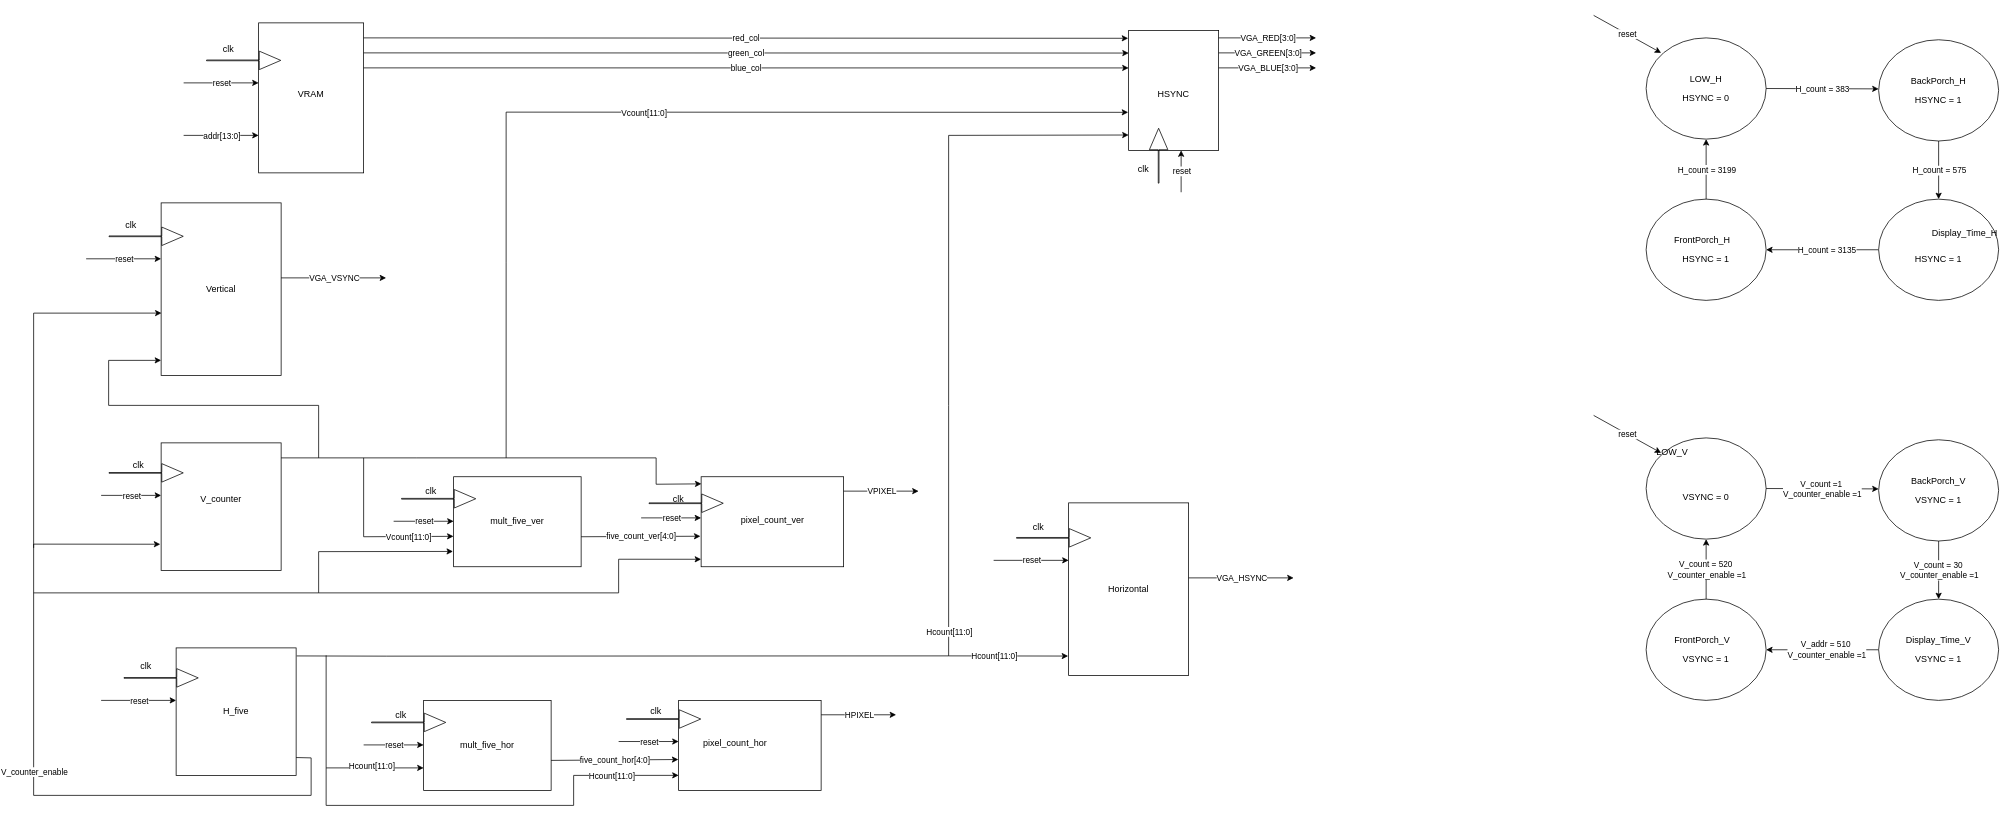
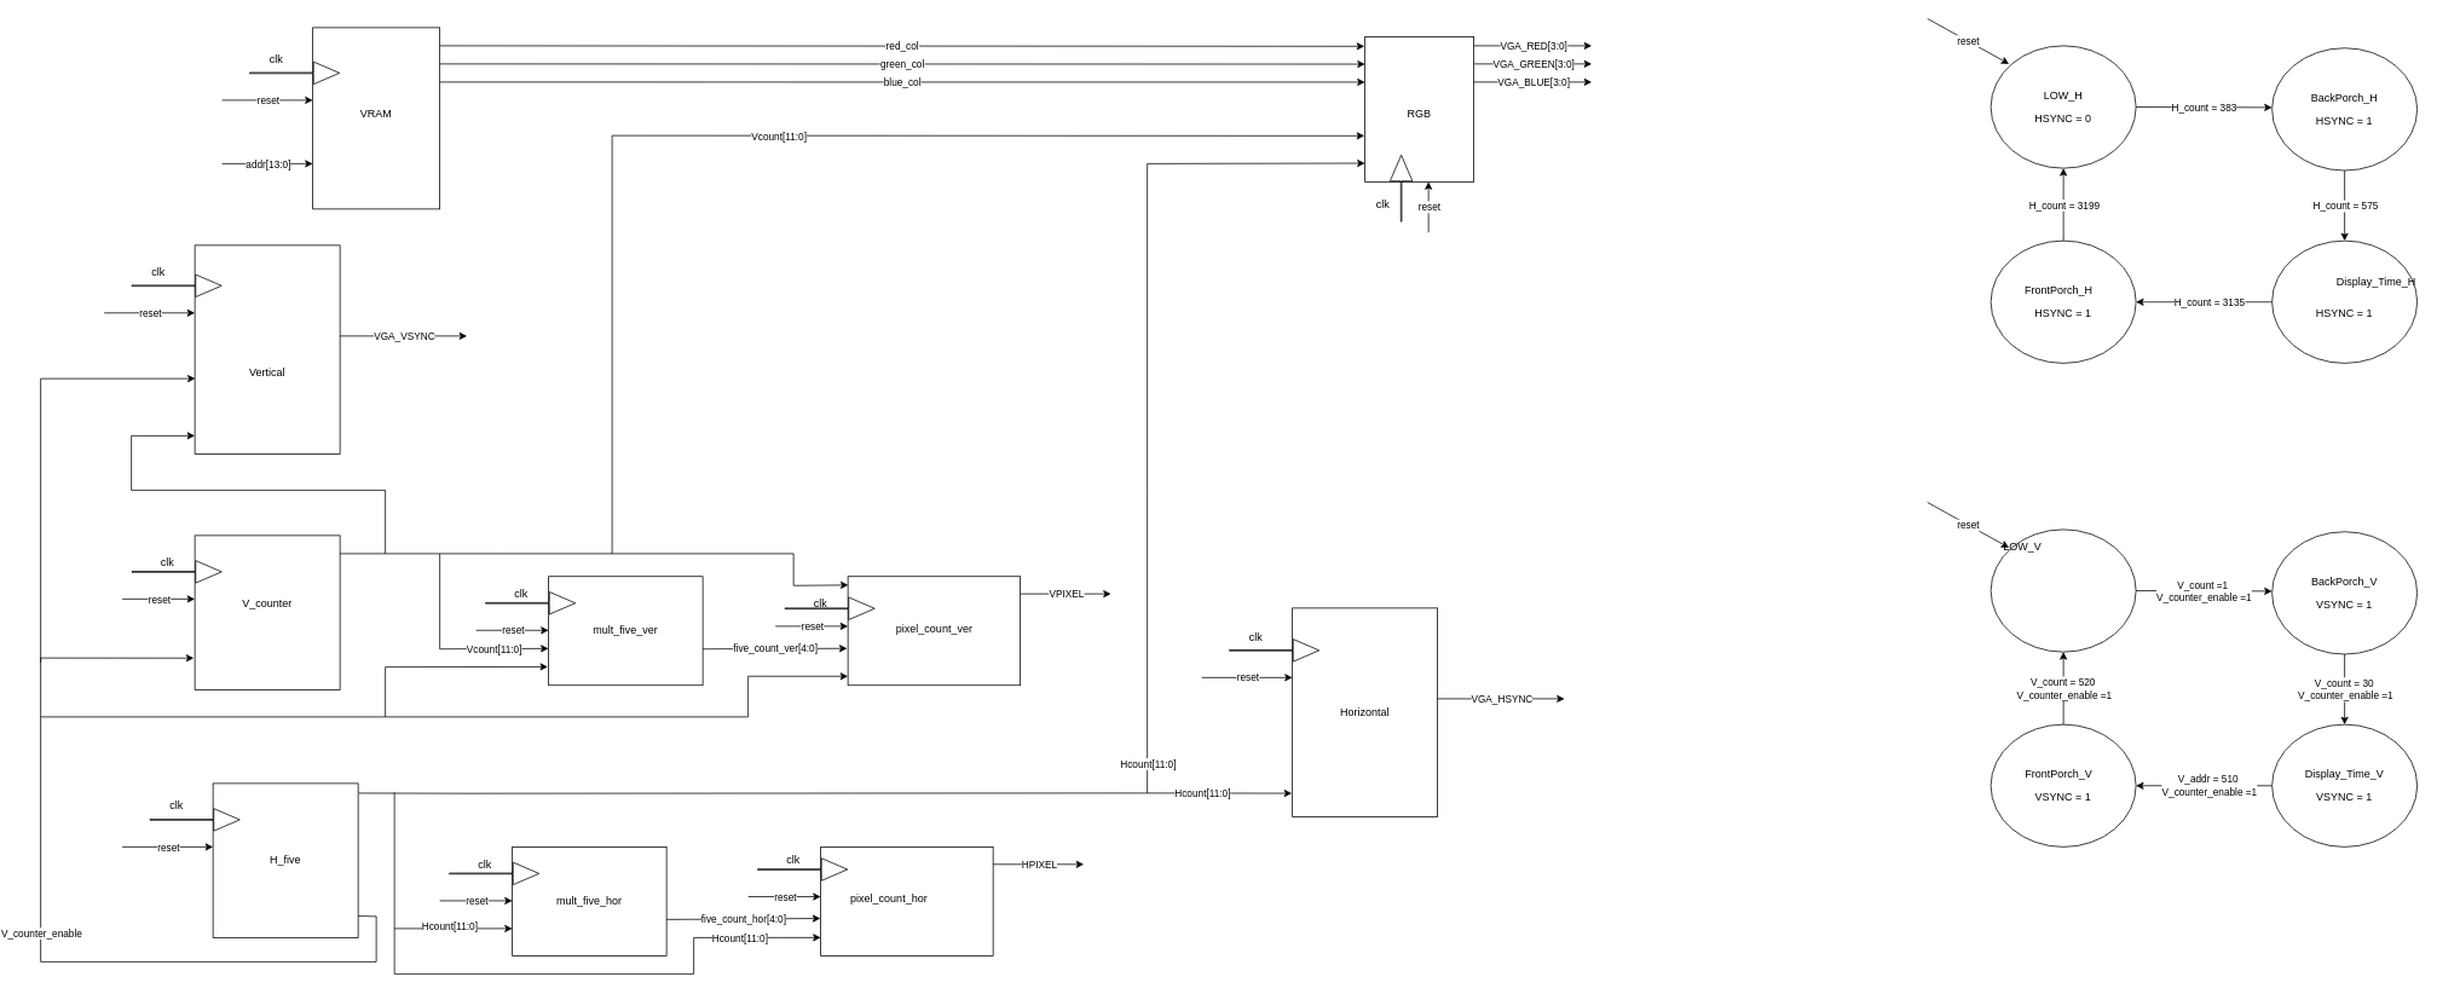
- <mxCell id="15" value="HSYNC" style="text;html=1;strokeColor=none;fillColor=none;align=center;verticalAlign=middle;whiteSpace=wrap;rounded=0;" parent="1" vertex="1"><mxGeometry x="1510" y="110" width="60" height="30" as="geometry" /></mxCell>
+ <mxCell id="15" value="RGB" style="text;html=1;strokeColor=none;fillColor=none;align=center;verticalAlign=middle;whiteSpace=wrap;rounded=0;" parent="1" vertex="1"><mxGeometry x="1510" y="110" width="60" height="30" as="geometry" /></mxCell>
- <mxCell id="68" value="Vertical" style="text;html=1;strokeColor=none;fillColor=none;align=center;verticalAlign=middle;whiteSpace=wrap;rounded=0;" parent="1" vertex="1"><mxGeometry x="240" y="370" width="60" height="30" as="geometry" /></mxCell>
+ <mxCell id="68" value="Vertical" style="text;html=1;strokeColor=none;fillColor=none;align=center;verticalAlign=middle;whiteSpace=wrap;rounded=0;" parent="1" vertex="1"><mxGeometry x="240" y="395" width="60" height="30" as="geometry" /></mxCell>
- <mxCell id="126" value="VSYNC = 0" style="text;html=1;strokeColor=none;fillColor=none;align=center;verticalAlign=middle;whiteSpace=wrap;rounded=0;" parent="1" vertex="1"><mxGeometry x="2210" y="653.36" width="80" height="20" as="geometry" /></mxCell>
